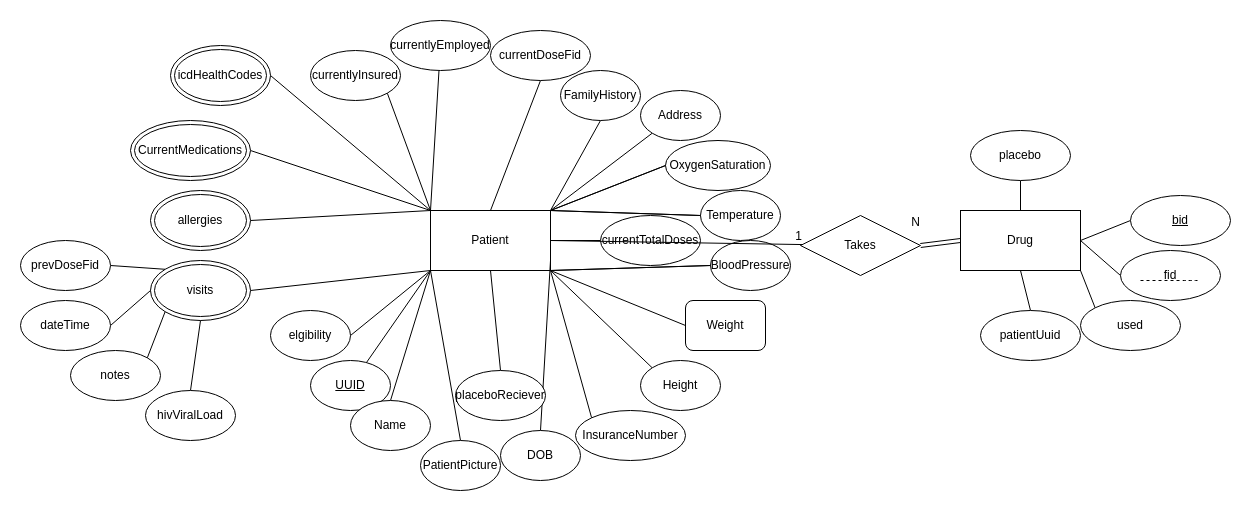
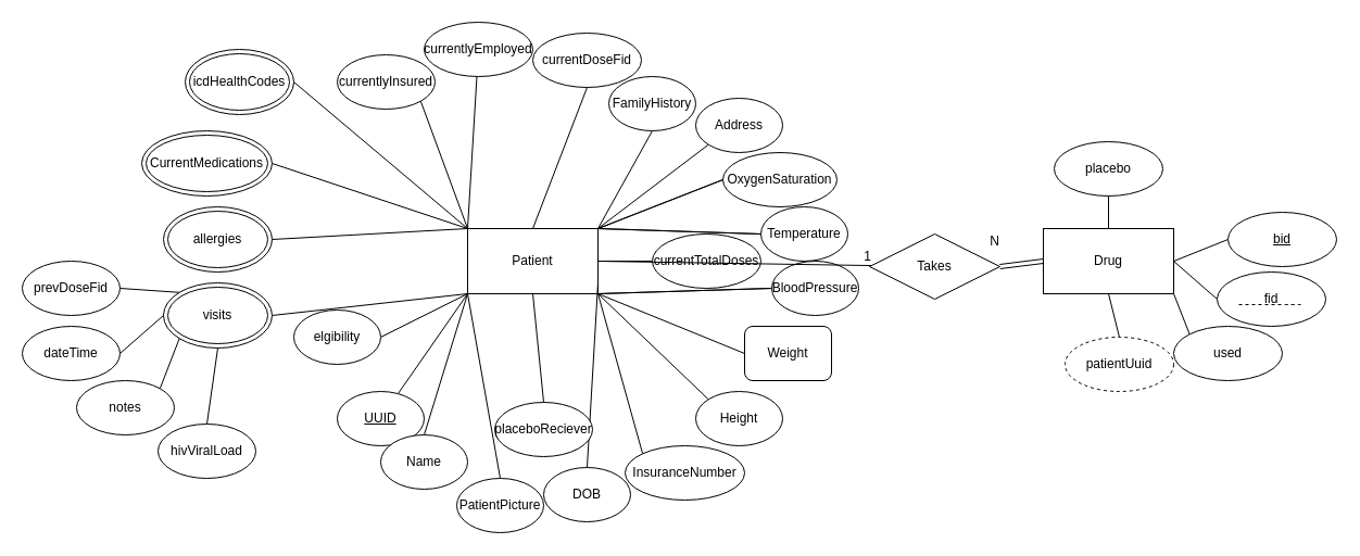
- <mxCell id="33" value="elgibility" style="ellipse;whiteSpace=wrap;html=1;" vertex="1" parent="1"><mxGeometry x="270" y="310" width="80" height="50" as="geometry" /></mxCell>
+ <mxCell id="33" value="elgibility" style="ellipse;whiteSpace=wrap;html=1;" vertex="1" parent="1"><mxGeometry x="270" y="285" width="80" height="50" as="geometry" /></mxCell>
- <mxCell id="66" value="patientUuid" style="ellipse;whiteSpace=wrap;html=1;" vertex="1" parent="1"><mxGeometry x="980" y="310" width="100" height="50" as="geometry" /></mxCell>
+ <mxCell id="66" value="patientUuid" style="ellipse;whiteSpace=wrap;html=1;dashed=1;" vertex="1" parent="1"><mxGeometry x="980" y="310" width="100" height="50" as="geometry" /></mxCell>
